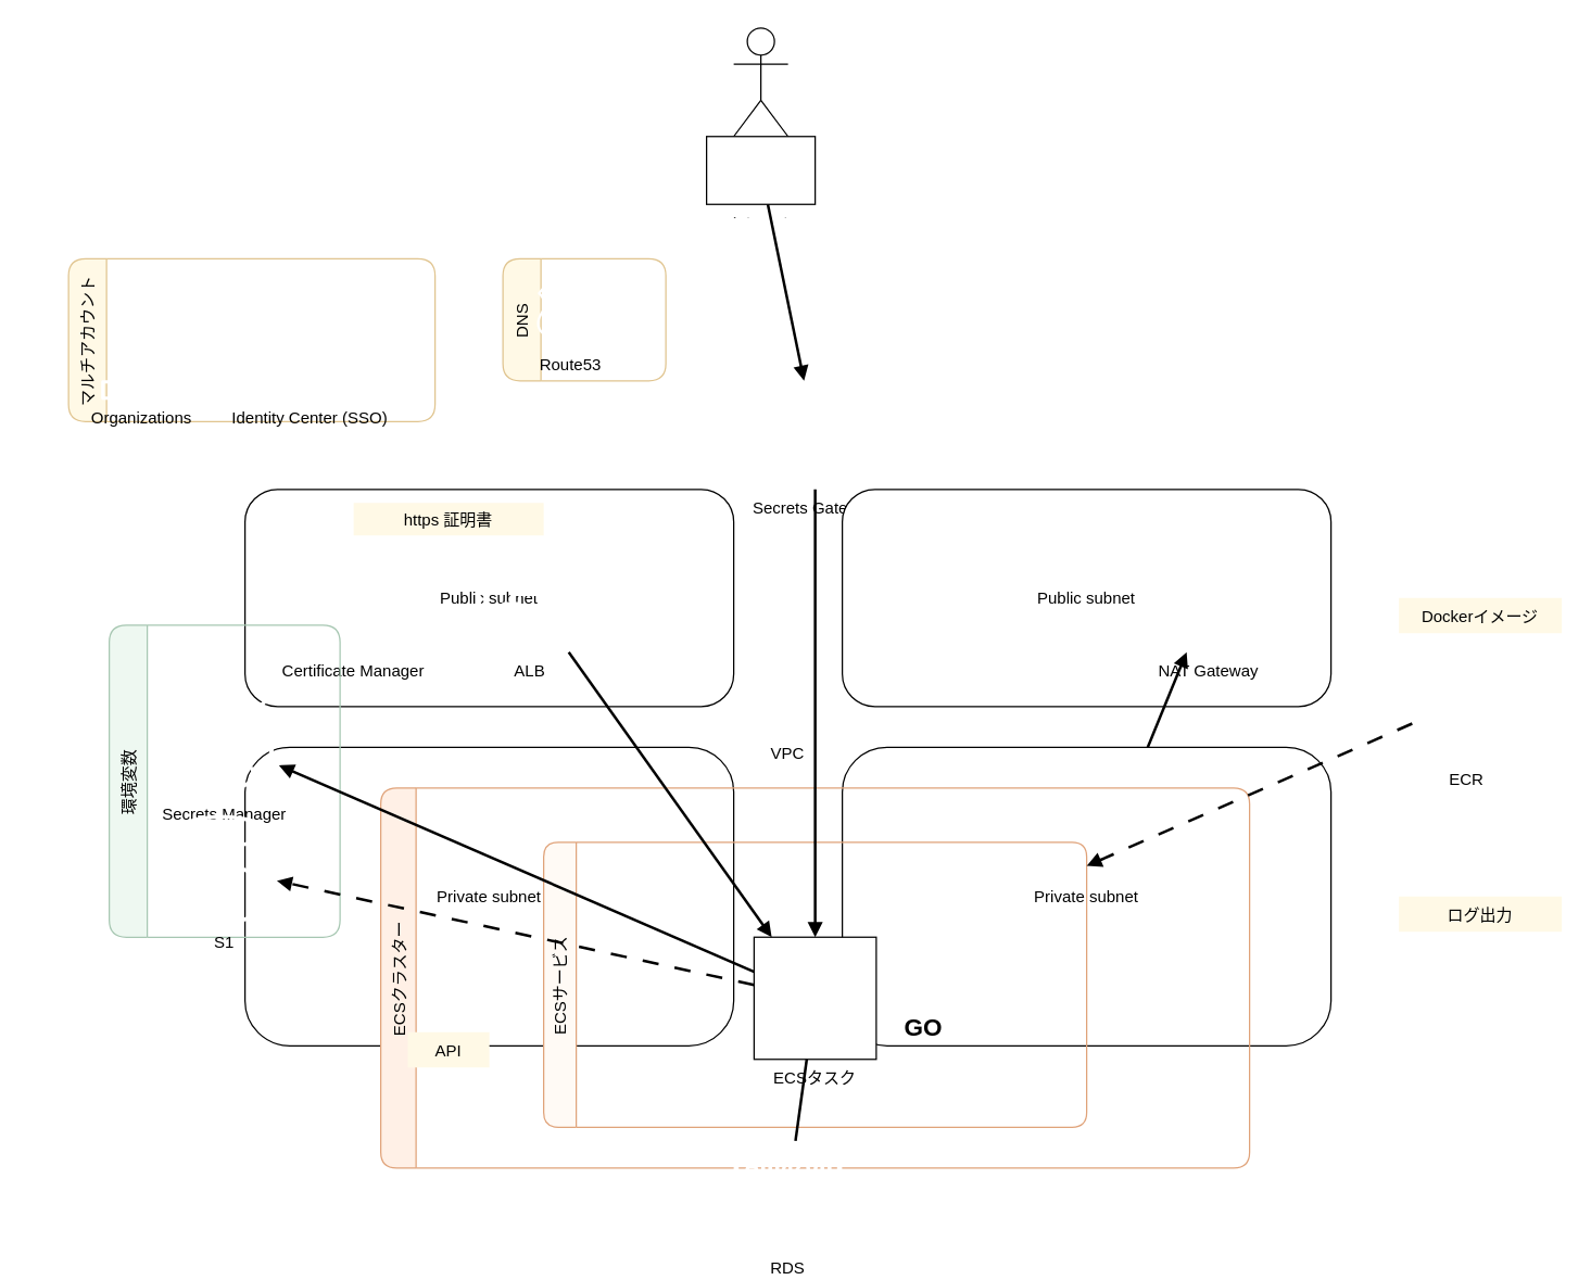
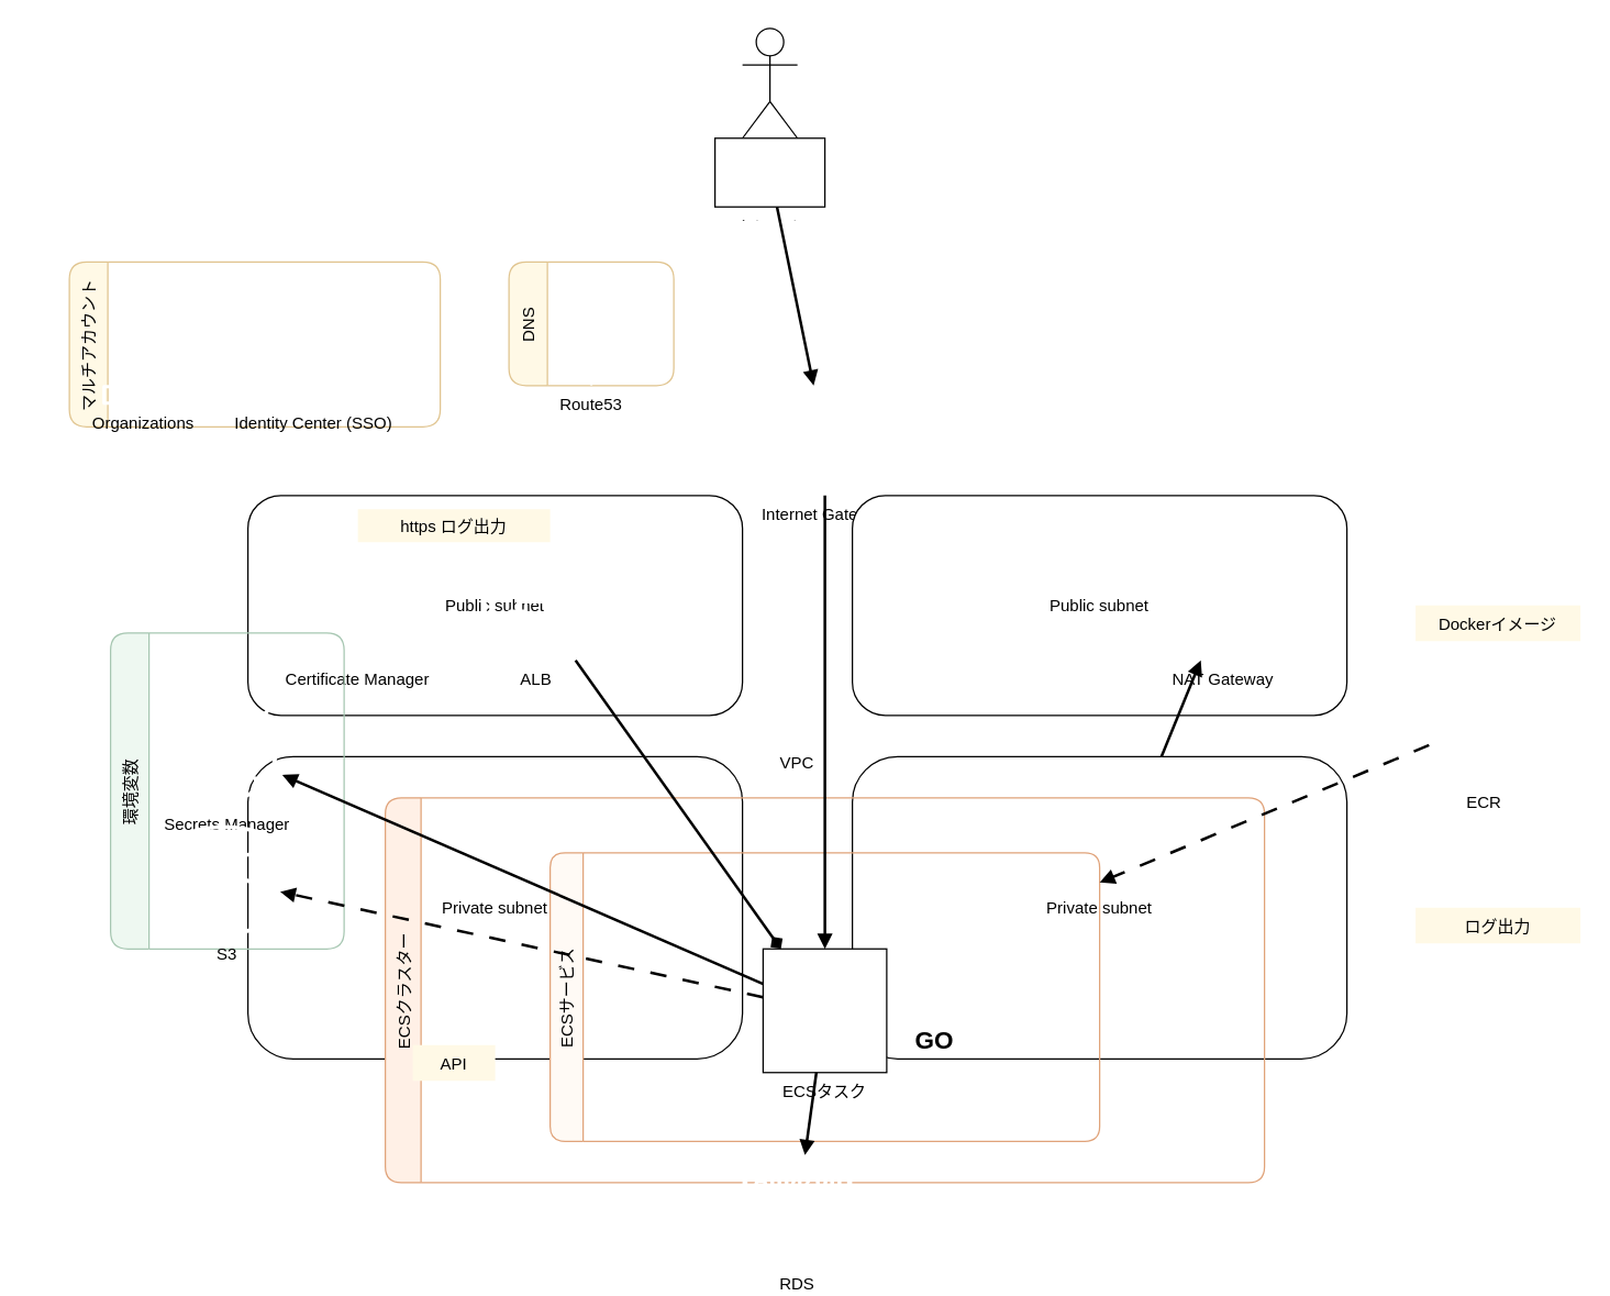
- <mxCell id="10" value="Route53" style="shape=mxgraph.aws4.route_53;verticalLabelPosition=bottom;verticalAlign=top;" vertex="1" parent="9"><mxGeometry x="10" y="15" width="80" height="50" as="geometry" /></mxCell>
+ <mxCell id="10" value="Route53" style="shape=mxgraph.aws4.route_53;verticalLabelPosition=bottom;verticalAlign=top;" vertex="1" parent="9"><mxGeometry x="20" y="40" width="80" height="50" as="geometry" /></mxCell>
- <mxCell id="12" value="Secrets Gateway" style="shape=mxgraph.aws4.internet_gateway;verticalLabelPosition=bottom;verticalAlign=top;" vertex="1" parent="11"><mxGeometry x="400" y="-20" width="80" height="80" as="geometry" /></mxCell>
+ <mxCell id="12" value="Internet Gateway" style="shape=mxgraph.aws4.internet_gateway;verticalLabelPosition=bottom;verticalAlign=top;" vertex="1" parent="11"><mxGeometry x="400" y="-20" width="80" height="80" as="geometry" /></mxCell>
- <mxCell id="18" value="https 証明書" style="text;align=center;verticalAlign=middle;spacing=6;fontSize=12;strokeColor=none;fillColor=#fff9e6;" vertex="1" parent="14"><mxGeometry x="80" y="10" width="140" height="24" as="geometry" /></mxCell>
+ <mxCell id="18" value="https ログ出力" style="text;align=center;verticalAlign=middle;spacing=6;fontSize=12;strokeColor=none;fillColor=#fff9e6;" vertex="1" parent="14"><mxGeometry x="80" y="10" width="140" height="24" as="geometry" /></mxCell>
- <mxCell id="32" value="ECR" style="shape=mxgraph.aws4.ecr;verticalLabelPosition=bottom;verticalAlign=top;" vertex="1" parent="5"><mxGeometry x="1010" y="310" width="100" height="90" as="geometry" /></mxCell>
+ <mxCell id="32" value="ECR" style="shape=mxgraph.aws4.ecr;verticalLabelPosition=bottom;verticalAlign=top;" vertex="1" parent="5"><mxGeometry x="1010" y="320" width="100" height="90" as="geometry" /></mxCell>
- <mxCell id="35" style="endArrow=block;dashed=0;strokeWidth=2;" edge="1" parent="11" source="17" target="24"><mxGeometry relative="1" as="geometry" /></mxCell>
+ <mxCell id="35" style="endArrow=diamond;dashed=0;strokeWidth=2;" edge="1" parent="11" source="17" target="24"><mxGeometry relative="1" as="geometry" /></mxCell>
- <mxCell id="30" value="S1" style="shape=mxgraph.aws4.s3;verticalLabelPosition=bottom;verticalAlign=top;" vertex="1" parent="28"><mxGeometry x="30" y="140" width="110" height="80" as="geometry" /></mxCell>
+ <mxCell id="30" value="S3" style="shape=mxgraph.aws4.s3;verticalLabelPosition=bottom;verticalAlign=top;" vertex="1" parent="28"><mxGeometry x="30" y="140" width="110" height="80" as="geometry" /></mxCell>
- <mxCell id="37" style="endArrow=none;dashed=0;strokeWidth=2;" edge="1" parent="11" source="24" target="27"><mxGeometry relative="1" as="geometry" /></mxCell>
+ <mxCell id="37" style="endArrow=block;dashed=0;strokeWidth=2;" edge="1" parent="11" source="24" target="27"><mxGeometry relative="1" as="geometry" /></mxCell>
